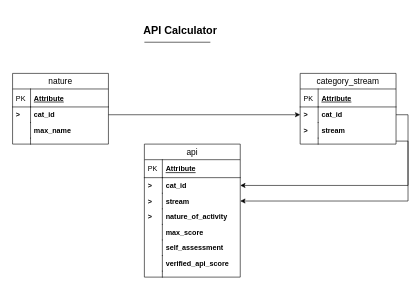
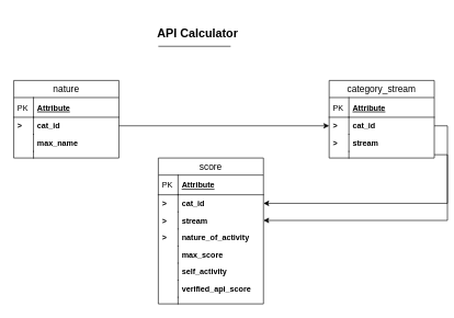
- <mxCell id="2" value="api" style="swimlane;fontStyle=0;childLayout=stackLayout;horizontal=1;startSize=26;horizontalStack=0;resizeParent=1;resizeParentMax=0;resizeLast=0;collapsible=1;marginBottom=0;align=center;fontSize=14;" vertex="1" parent="1"><mxGeometry x="240" y="240" width="160" height="222" as="geometry" /></mxCell>
+ <mxCell id="2" value="score" style="swimlane;fontStyle=0;childLayout=stackLayout;horizontal=1;startSize=26;horizontalStack=0;resizeParent=1;resizeParentMax=0;resizeLast=0;collapsible=1;marginBottom=0;align=center;fontSize=14;" vertex="1" parent="1"><mxGeometry x="240" y="240" width="160" height="222" as="geometry" /></mxCell>
- <mxCell id="13" value="self_assessment" style="shape=partialRectangle;top=0;left=0;right=0;bottom=0;align=left;verticalAlign=top;fillColor=none;spacingLeft=34;spacingRight=4;overflow=hidden;rotatable=0;points=[[0,0.5],[1,0.5]];portConstraint=eastwest;dropTarget=0;fontSize=12;fontStyle=1" vertex="1" parent="2"><mxGeometry y="160" width="160" height="26" as="geometry" /></mxCell>
+ <mxCell id="13" value="self_activity" style="shape=partialRectangle;top=0;left=0;right=0;bottom=0;align=left;verticalAlign=top;fillColor=none;spacingLeft=34;spacingRight=4;overflow=hidden;rotatable=0;points=[[0,0.5],[1,0.5]];portConstraint=eastwest;dropTarget=0;fontSize=12;fontStyle=1" vertex="1" parent="2"><mxGeometry y="160" width="160" height="26" as="geometry" /></mxCell>
